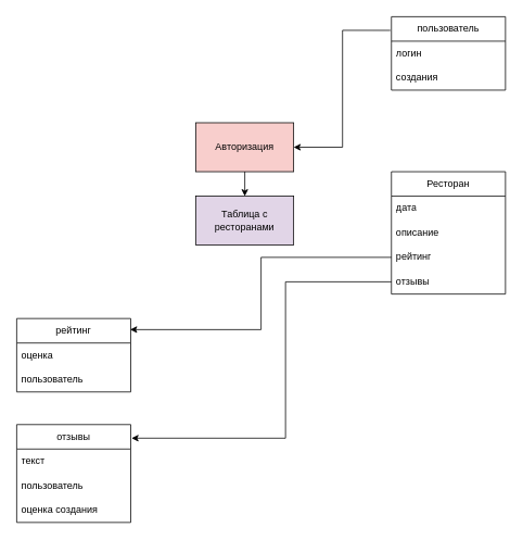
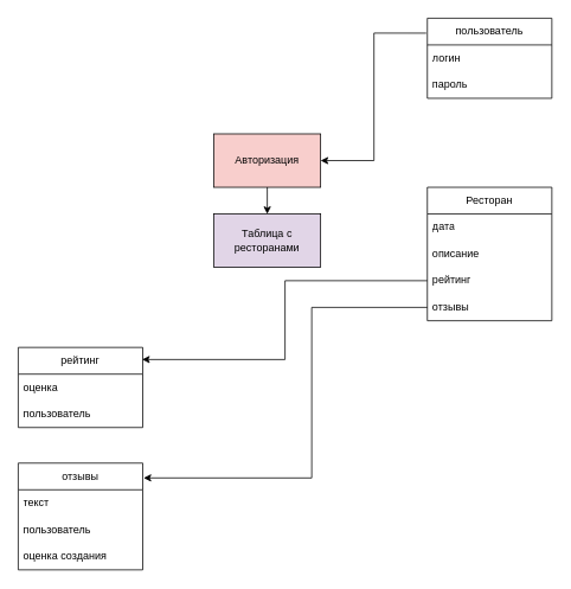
- <mxCell id="12" value="создания" style="text;strokeColor=none;fillColor=none;align=left;verticalAlign=middle;spacingLeft=4;spacingRight=4;overflow=hidden;points=[[0,0.5],[1,0.5]];portConstraint=eastwest;rotatable=0;whiteSpace=wrap;html=1;" vertex="1" parent="10"><mxGeometry y="60" width="140" height="30" as="geometry" /></mxCell>
+ <mxCell id="12" value="пароль" style="text;strokeColor=none;fillColor=none;align=left;verticalAlign=middle;spacingLeft=4;spacingRight=4;overflow=hidden;points=[[0,0.5],[1,0.5]];portConstraint=eastwest;rotatable=0;whiteSpace=wrap;html=1;" vertex="1" parent="10"><mxGeometry y="60" width="140" height="30" as="geometry" /></mxCell>
